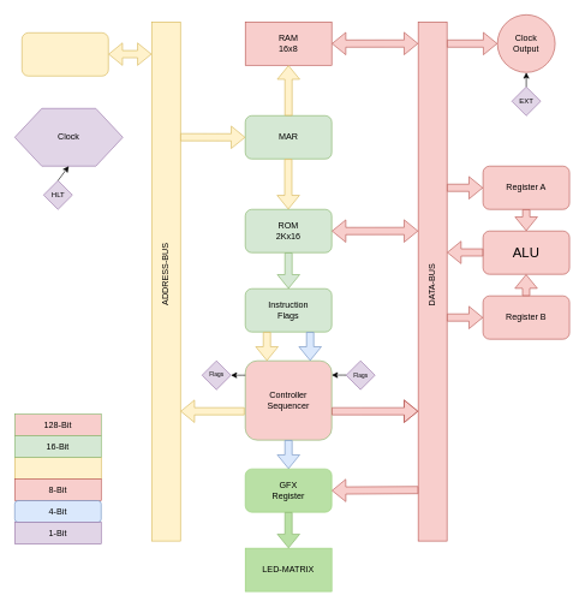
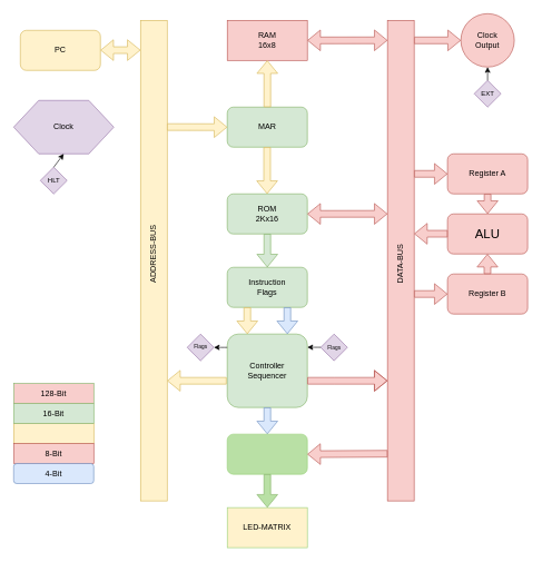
+ <mxCell id="3" value="PC" style="text;html=1;strokeColor=none;fillColor=none;align=center;verticalAlign=middle;whiteSpace=wrap;rounded=0;" vertex="1" parent="1"><mxGeometry x="70" y="65" width="40" height="20" as="geometry" /></mxCell>
- <mxCell id="27" value="Controller&lt;br&gt;Sequencer" style="rounded=1;whiteSpace=wrap;html=1;fillColor=#f8cecc;strokeColor=#82b366;" vertex="1" parent="1"><mxGeometry x="340" y="500" width="120" height="110" as="geometry" /></mxCell>
+ <mxCell id="27" value="Controller&lt;br&gt;Sequencer" style="rounded=1;whiteSpace=wrap;html=1;fillColor=#d5e8d4;strokeColor=#82b366;" vertex="1" parent="1"><mxGeometry x="340" y="500" width="120" height="110" as="geometry" /></mxCell>
- <mxCell id="43" value="GFX&lt;br&gt;Register" style="text;html=1;strokeColor=none;fillColor=none;align=center;verticalAlign=middle;whiteSpace=wrap;rounded=0;" vertex="1" parent="1"><mxGeometry x="380" y="670" width="40" height="20" as="geometry" /></mxCell>
- <mxCell id="33" value="1-Bit" style="rounded=0;whiteSpace=wrap;html=1;fillColor=#e1d5e7;strokeColor=#9673a6;" vertex="1" parent="1"><mxGeometry x="20" y="724" width="120" height="30" as="geometry" /></mxCell>
- <mxCell id="46" value="LED-MATRIX" style="rounded=0;whiteSpace=wrap;html=1;strokeColor=#97D077;fillColor=#B9E0A5;" vertex="1" parent="1"><mxGeometry x="340" y="760" width="120" height="60" as="geometry" /></mxCell>
+ <mxCell id="46" value="LED-MATRIX" style="rounded=0;whiteSpace=wrap;html=1;strokeColor=#97D077;fillColor=#fff2cc;" vertex="1" parent="1"><mxGeometry x="340" y="760" width="120" height="60" as="geometry" /></mxCell>
